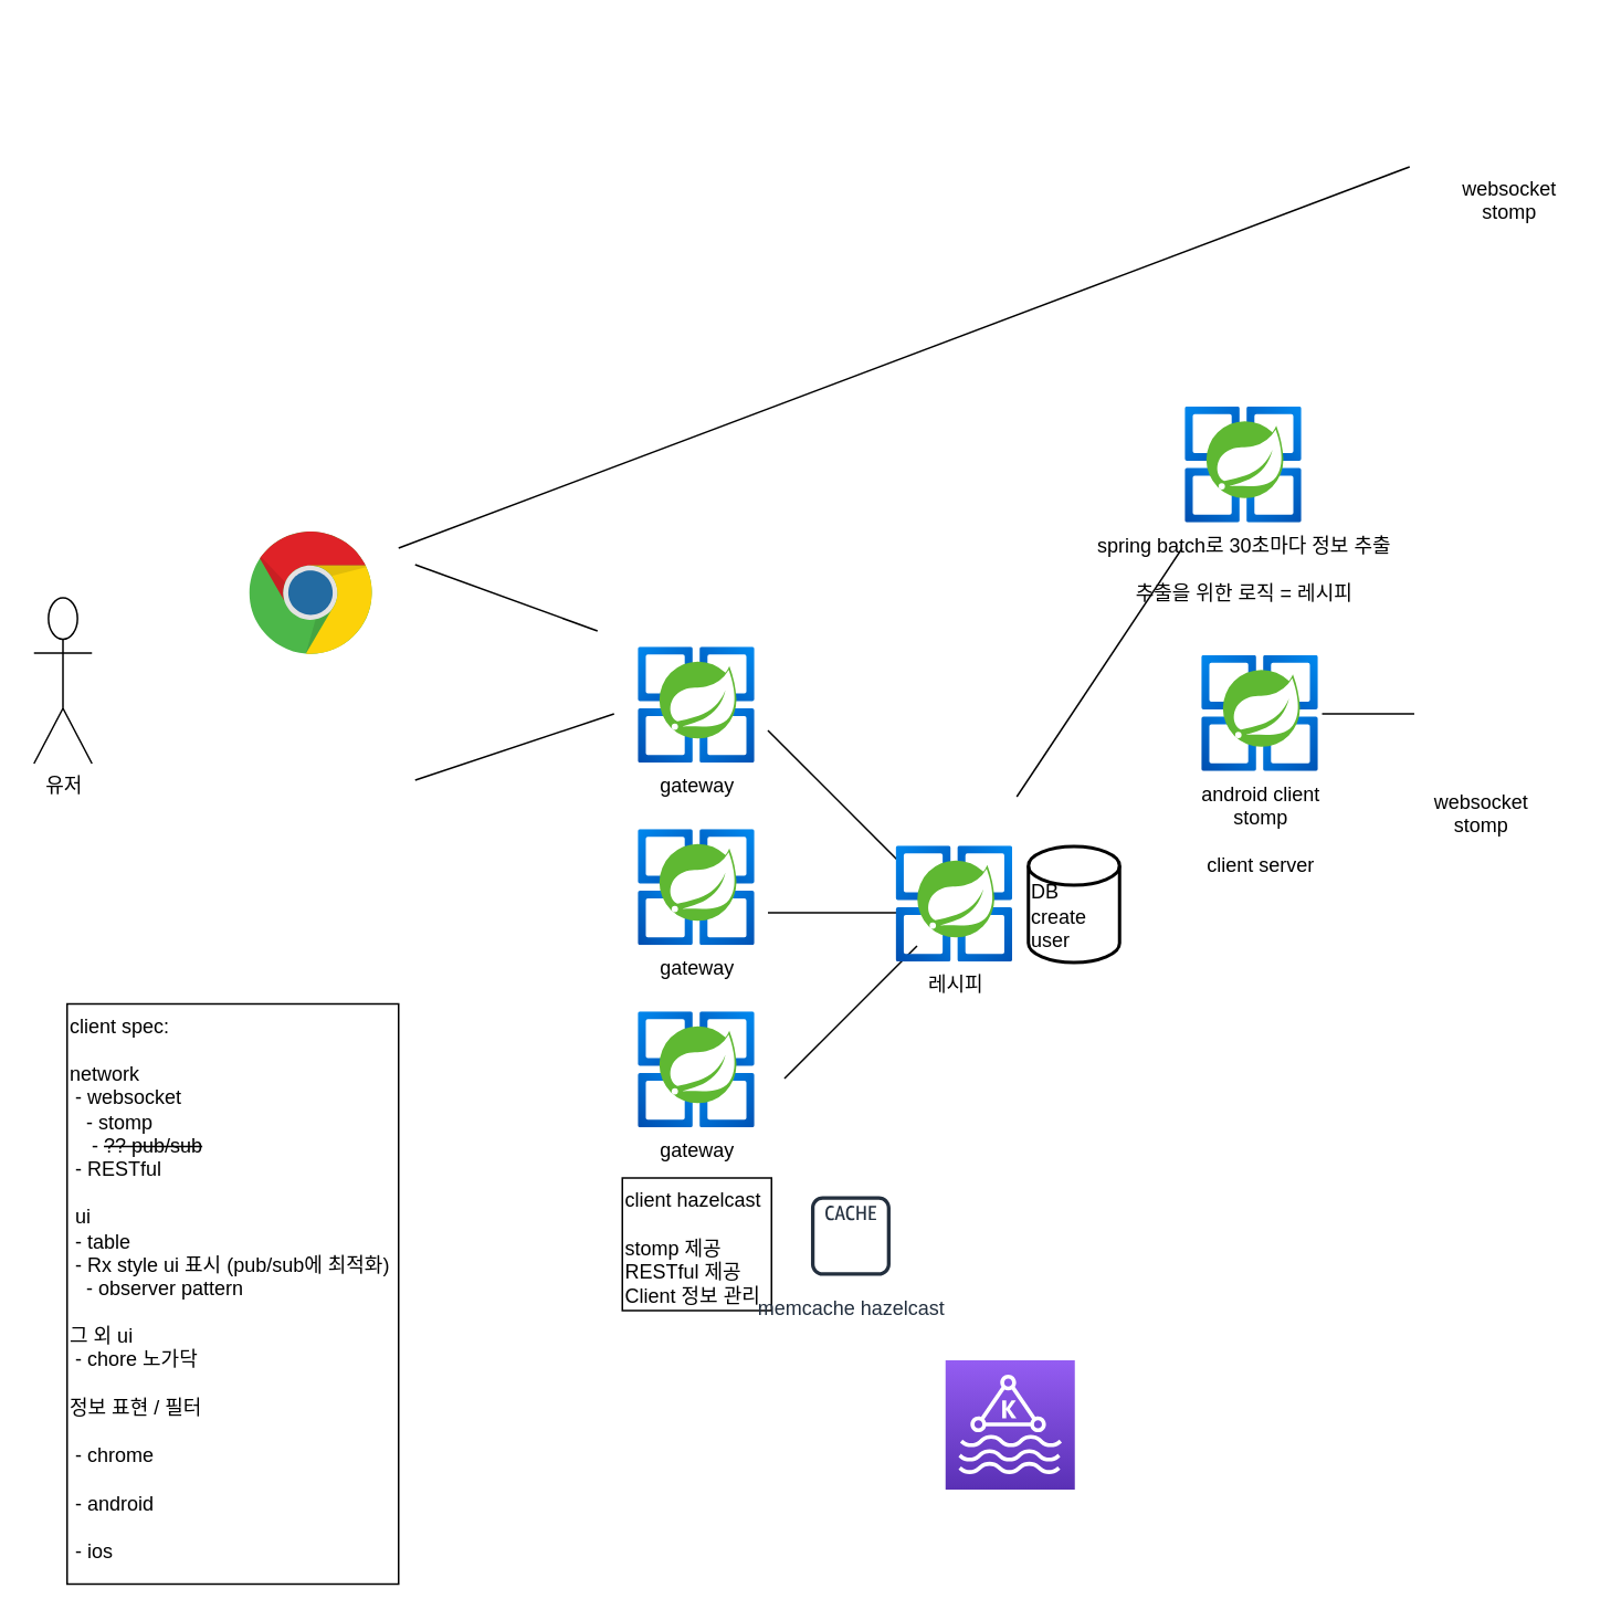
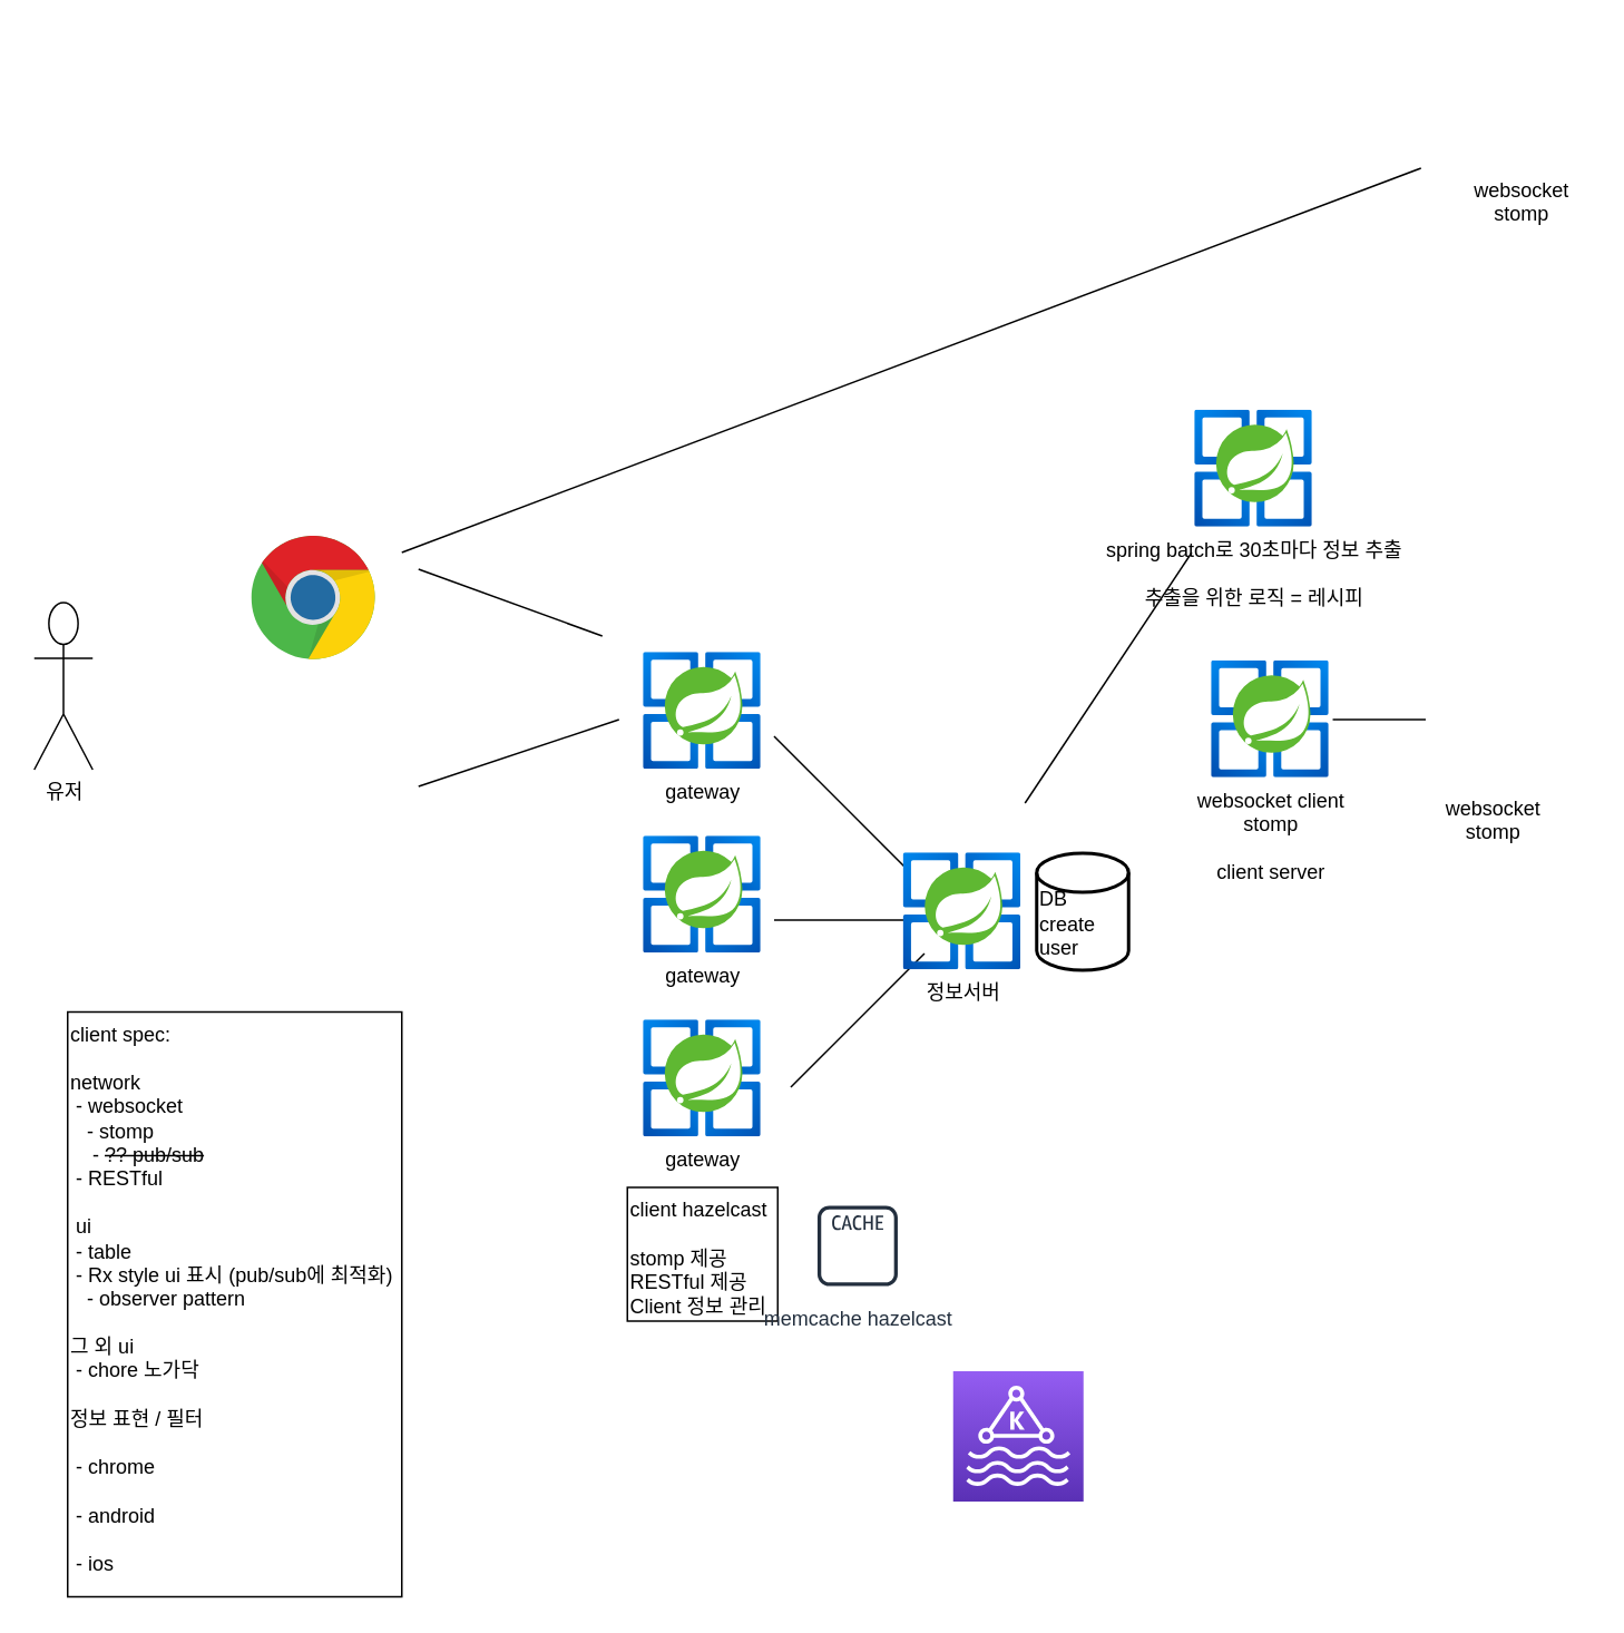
- <mxCell id="15" value="android client&lt;br&gt;stomp&lt;br&gt;&lt;br&gt;client server" style="aspect=fixed;html=1;points=[];align=center;image;fontSize=12;image=img/lib/azure2/compute/Azure_Spring_Cloud.svg;" vertex="1" parent="1"><mxGeometry x="722.81" y="395" width="74.38" height="70" as="geometry" /></mxCell>
+ <mxCell id="15" value="websocket client&lt;br&gt;stomp&lt;br&gt;&lt;br&gt;client server" style="aspect=fixed;html=1;points=[];align=center;image;fontSize=12;image=img/lib/azure2/compute/Azure_Spring_Cloud.svg;" vertex="1" parent="1"><mxGeometry x="722.81" y="395" width="74.38" height="70" as="geometry" /></mxCell>
- <mxCell id="24" value="레시피" style="aspect=fixed;html=1;points=[];align=center;image;fontSize=12;image=img/lib/azure2/compute/Azure_Spring_Cloud.svg;" vertex="1" parent="1"><mxGeometry x="538.43" y="510" width="74.38" height="70" as="geometry" /></mxCell>
+ <mxCell id="24" value="정보서버" style="aspect=fixed;html=1;points=[];align=center;image;fontSize=12;image=img/lib/azure2/compute/Azure_Spring_Cloud.svg;" vertex="1" parent="1"><mxGeometry x="538.43" y="510" width="74.38" height="70" as="geometry" /></mxCell>
